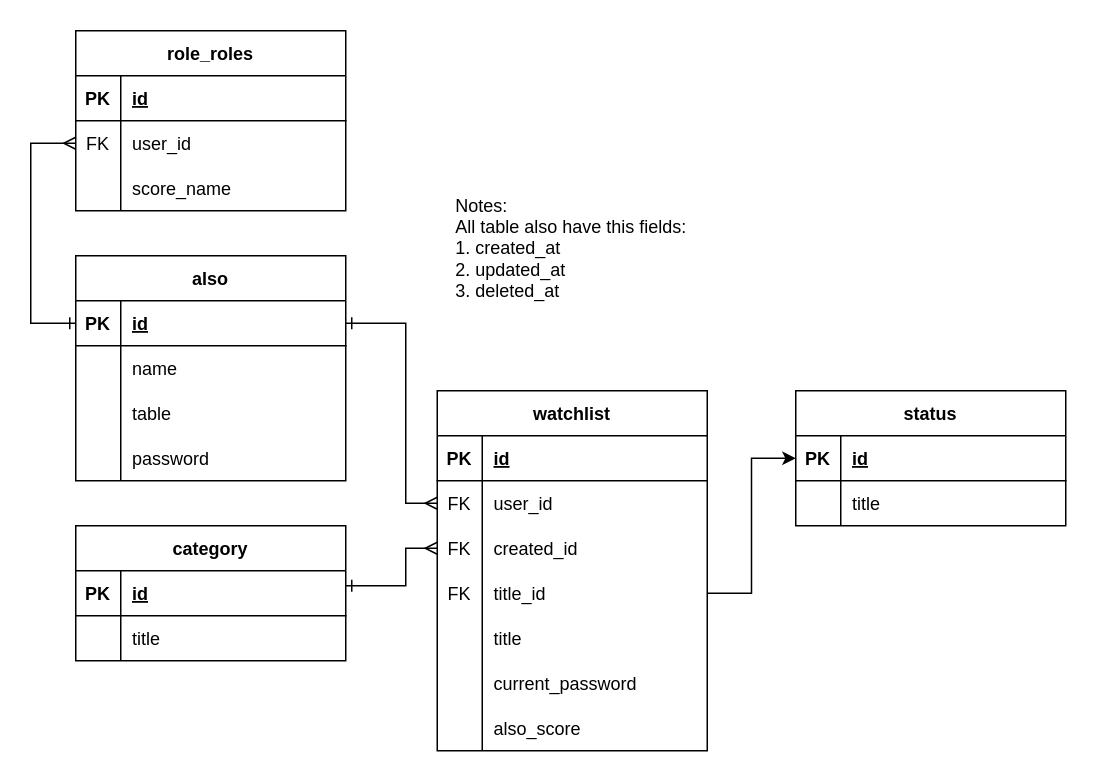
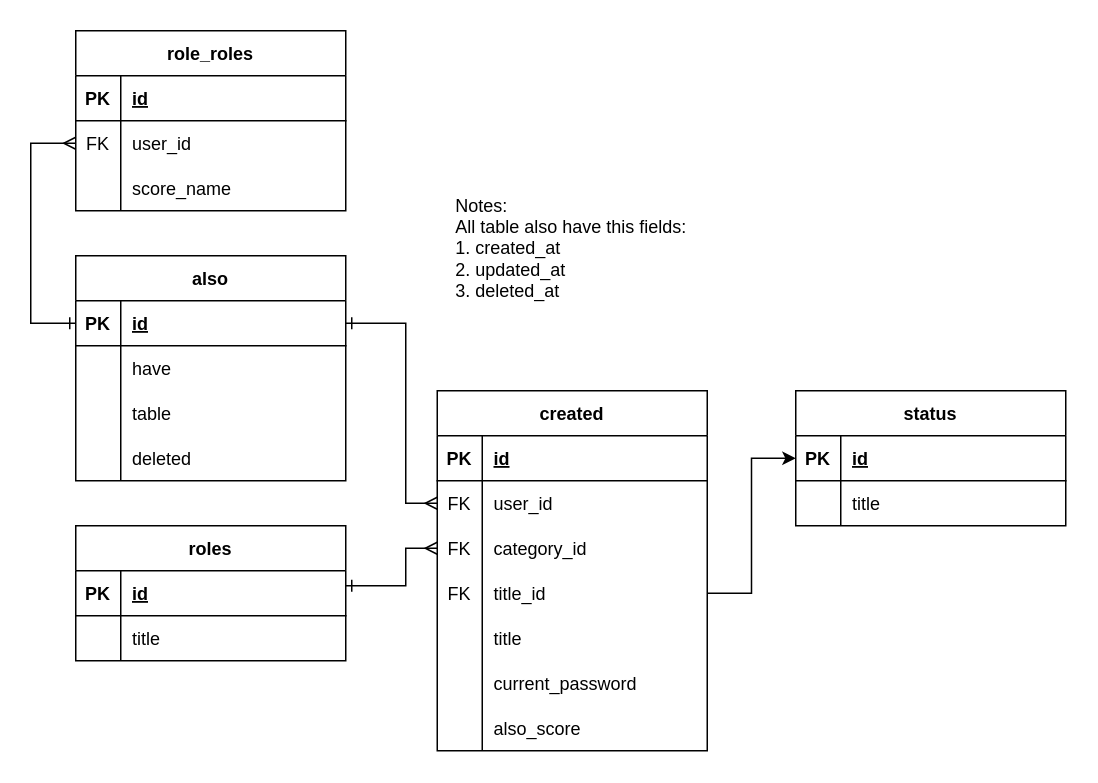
- <mxCell id="38" value="name" style="shape=partialRectangle;connectable=0;fillColor=none;top=0;left=0;bottom=0;right=0;align=left;spacingLeft=6;overflow=hidden;" vertex="1" parent="36"><mxGeometry x="30" width="150" height="30" as="geometry"><mxRectangle width="150" height="30" as="alternateBounds" /></mxGeometry></mxCell>
+ <mxCell id="38" value="have" style="shape=partialRectangle;connectable=0;fillColor=none;top=0;left=0;bottom=0;right=0;align=left;spacingLeft=6;overflow=hidden;" vertex="1" parent="36"><mxGeometry x="30" width="150" height="30" as="geometry"><mxRectangle width="150" height="30" as="alternateBounds" /></mxGeometry></mxCell>
- <mxCell id="2" value="watchlist" style="shape=table;startSize=30;container=1;collapsible=1;childLayout=tableLayout;fixedRows=1;rowLines=0;fontStyle=1;align=center;resizeLast=1;" vertex="1" parent="1"><mxGeometry x="291" y="260" width="180" height="240" as="geometry" /></mxCell>
+ <mxCell id="2" value="created" style="shape=table;startSize=30;container=1;collapsible=1;childLayout=tableLayout;fixedRows=1;rowLines=0;fontStyle=1;align=center;resizeLast=1;" vertex="1" parent="1"><mxGeometry x="291" y="260" width="180" height="240" as="geometry" /></mxCell>
- <mxCell id="44" value="password" style="shape=partialRectangle;connectable=0;fillColor=none;top=0;left=0;bottom=0;right=0;align=left;spacingLeft=6;overflow=hidden;" vertex="1" parent="42"><mxGeometry x="30" width="150" height="30" as="geometry"><mxRectangle width="150" height="30" as="alternateBounds" /></mxGeometry></mxCell>
+ <mxCell id="44" value="deleted" style="shape=partialRectangle;connectable=0;fillColor=none;top=0;left=0;bottom=0;right=0;align=left;spacingLeft=6;overflow=hidden;" vertex="1" parent="42"><mxGeometry x="30" width="150" height="30" as="geometry"><mxRectangle width="150" height="30" as="alternateBounds" /></mxGeometry></mxCell>
- <mxCell id="24" value="category" style="shape=table;startSize=30;container=1;collapsible=1;childLayout=tableLayout;fixedRows=1;rowLines=0;fontStyle=1;align=center;resizeLast=1;" vertex="1" parent="1"><mxGeometry x="50" y="350" width="180" height="90" as="geometry" /></mxCell>
+ <mxCell id="24" value="roles" style="shape=table;startSize=30;container=1;collapsible=1;childLayout=tableLayout;fixedRows=1;rowLines=0;fontStyle=1;align=center;resizeLast=1;" vertex="1" parent="1"><mxGeometry x="50" y="350" width="180" height="90" as="geometry" /></mxCell>
- <mxCell id="11" value="created_id" style="shape=partialRectangle;connectable=0;fillColor=none;top=0;left=0;bottom=0;right=0;align=left;spacingLeft=6;overflow=hidden;" vertex="1" parent="9"><mxGeometry x="30" width="150" height="30" as="geometry"><mxRectangle width="150" height="30" as="alternateBounds" /></mxGeometry></mxCell>
+ <mxCell id="11" value="category_id" style="shape=partialRectangle;connectable=0;fillColor=none;top=0;left=0;bottom=0;right=0;align=left;spacingLeft=6;overflow=hidden;" vertex="1" parent="9"><mxGeometry x="30" width="150" height="30" as="geometry"><mxRectangle width="150" height="30" as="alternateBounds" /></mxGeometry></mxCell>
